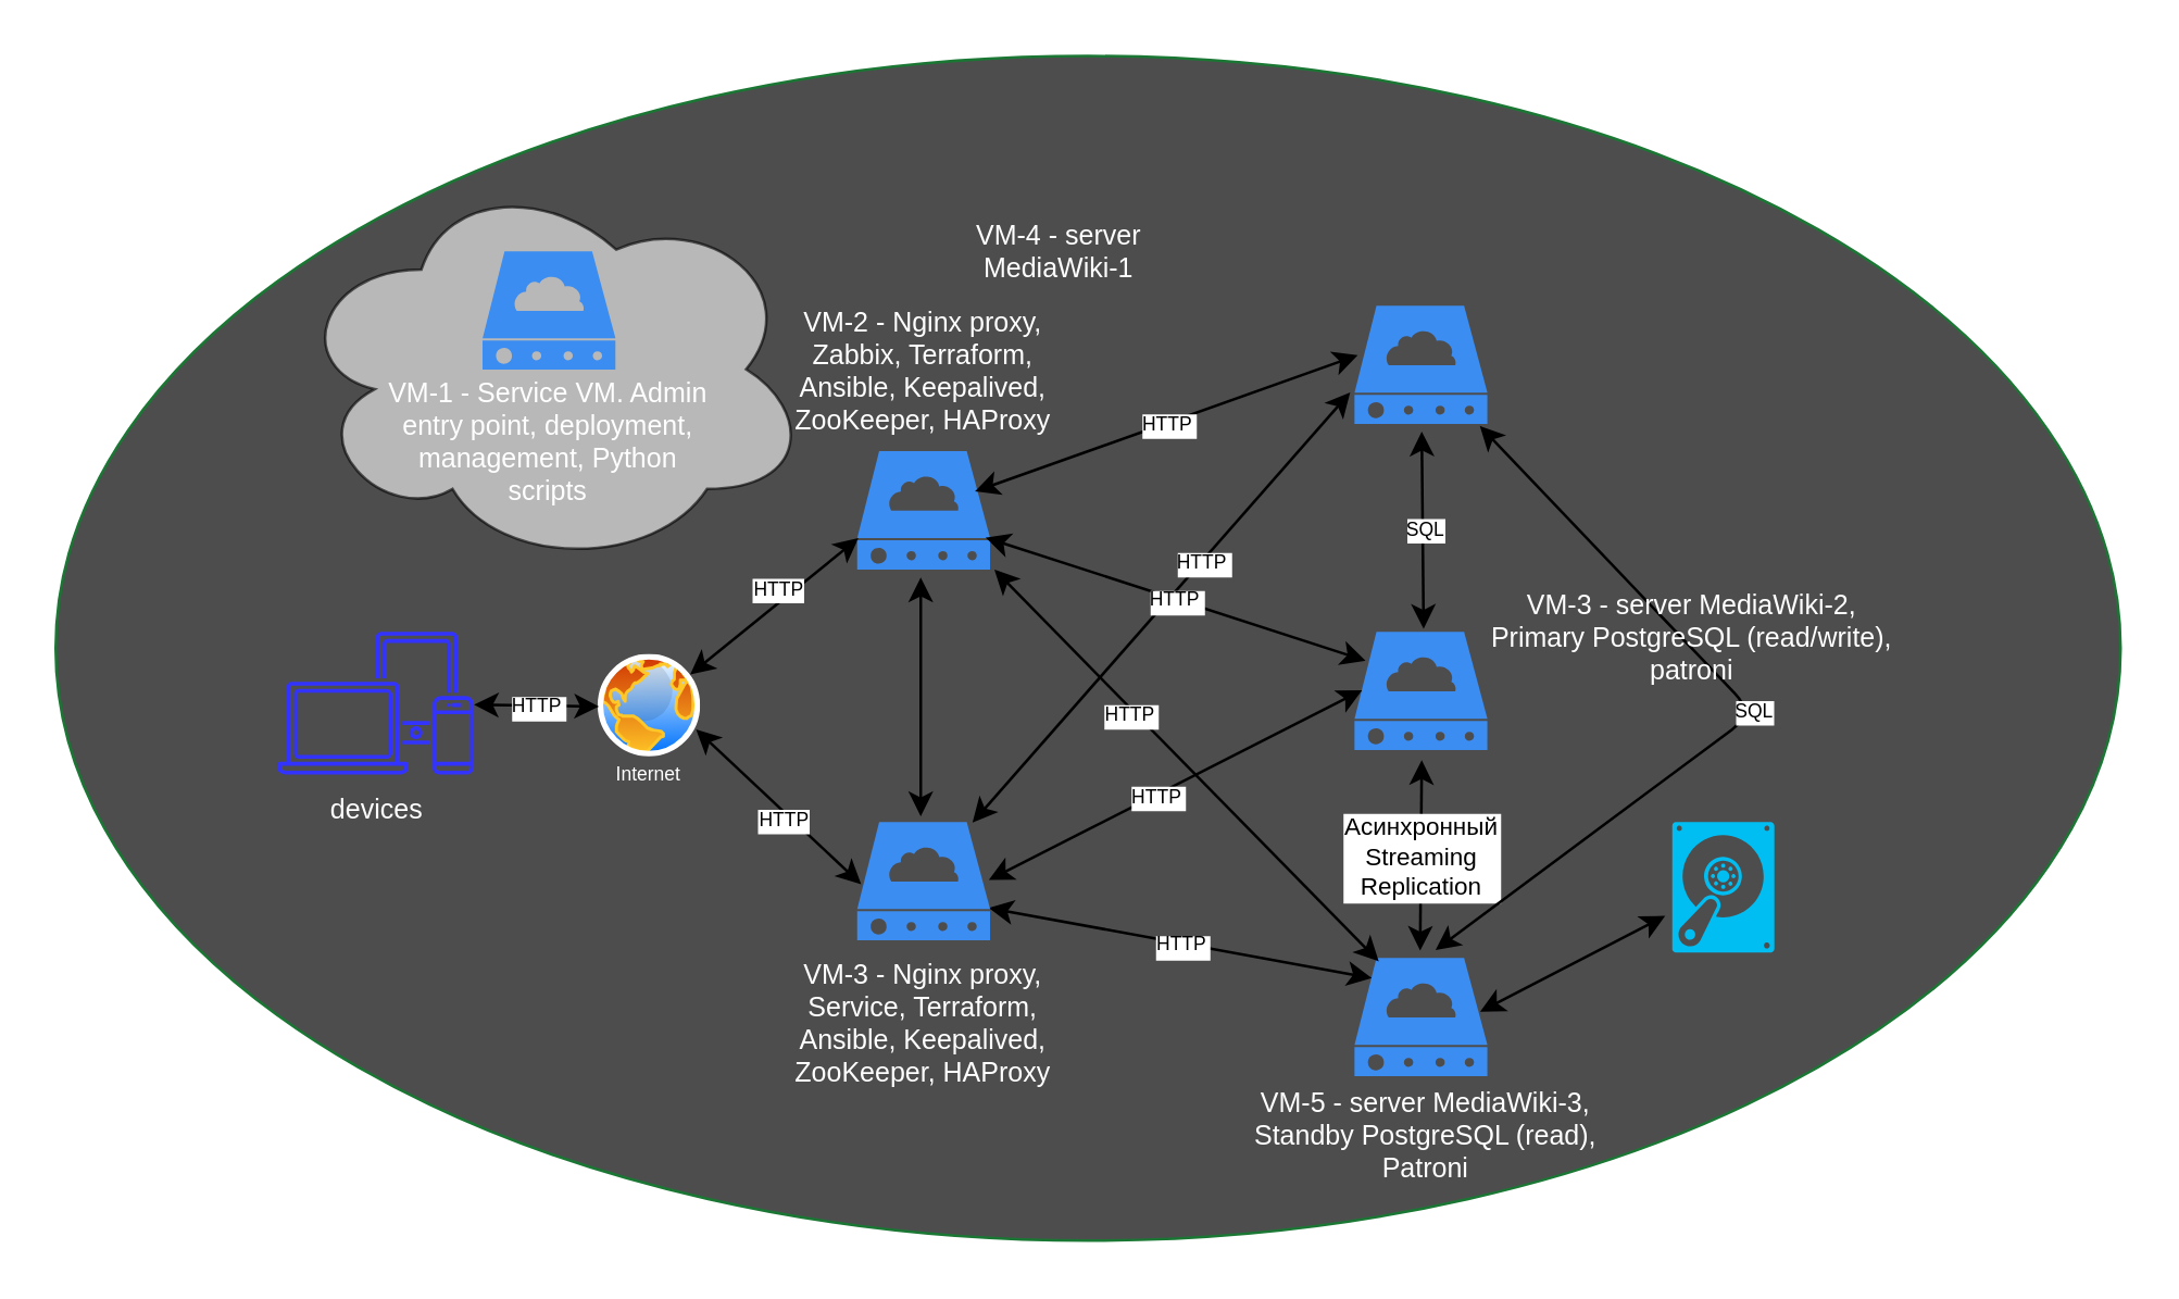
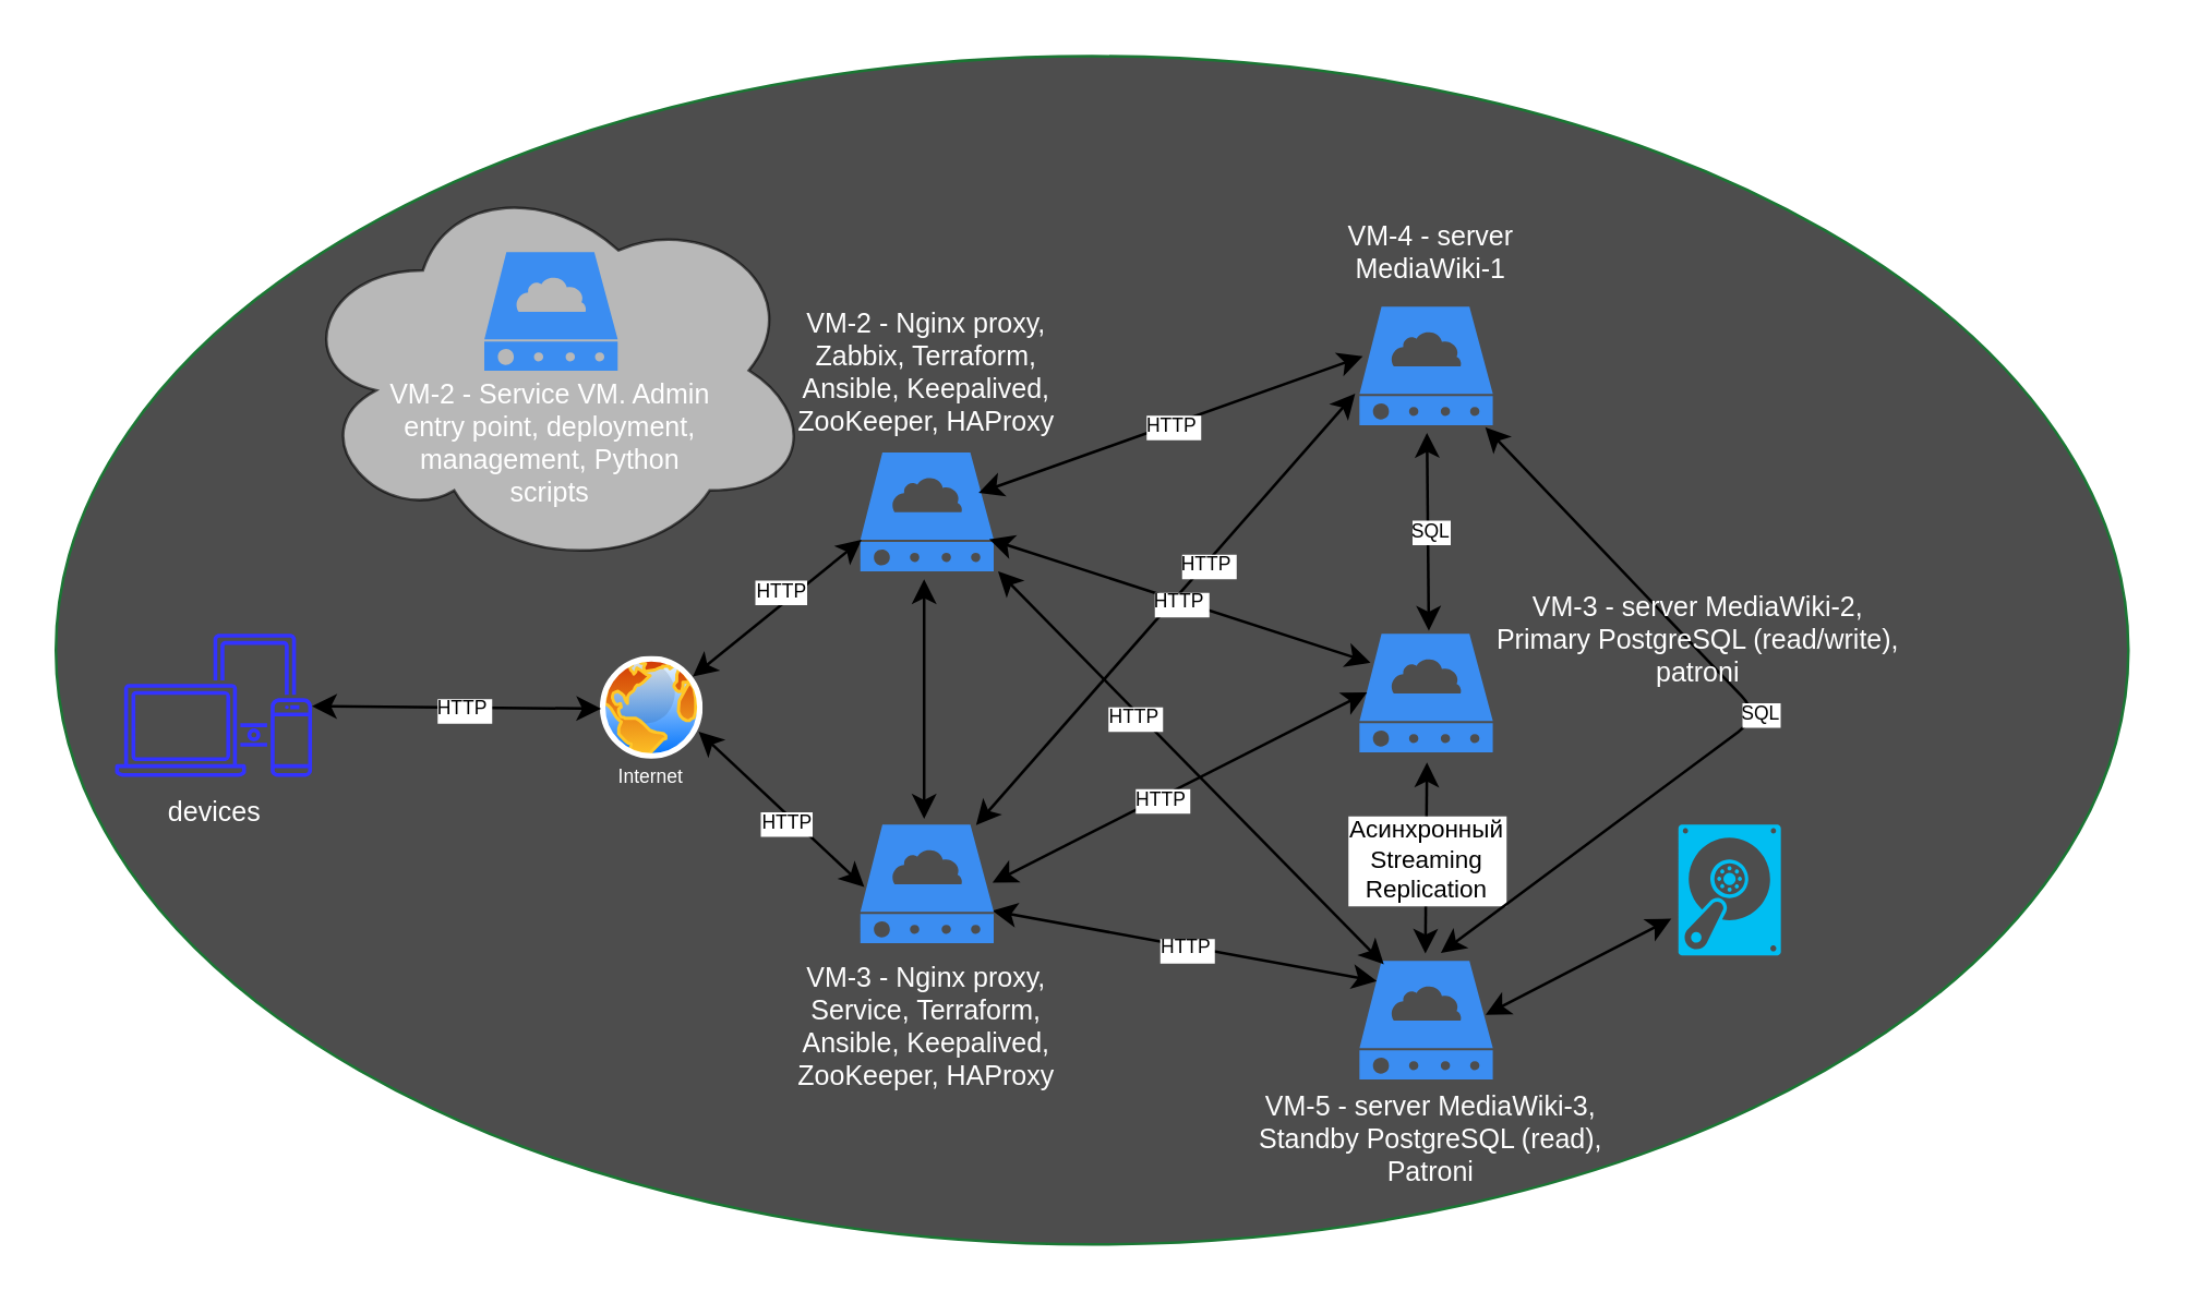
- <mxCell id="27" value="&lt;p style=&quot;line-height: 120%; font-size: 10px;&quot;&gt;&lt;font color=&quot;#ffffff&quot; style=&quot;font-size: 10px;&quot;&gt;VM-4 - server MediaWiki-1&lt;/font&gt;&lt;/p&gt;" style="text;strokeColor=none;align=center;fillColor=none;html=1;verticalAlign=middle;whiteSpace=wrap;rounded=0;fontSize=10;" parent="1" vertex="1"><mxGeometry x="354.22" y="82" width="70.5" height="20" as="geometry" /></mxCell>
+ <mxCell id="27" value="&lt;p style=&quot;line-height: 120%; font-size: 10px;&quot;&gt;&lt;font color=&quot;#ffffff&quot; style=&quot;font-size: 10px;&quot;&gt;VM-4 - server MediaWiki-1&lt;/font&gt;&lt;/p&gt;" style="text;strokeColor=none;align=center;fillColor=none;html=1;verticalAlign=middle;whiteSpace=wrap;rounded=0;fontSize=10;" parent="1" vertex="1"><mxGeometry x="489.22" y="82" width="70.5" height="20" as="geometry" /></mxCell>
- <mxCell id="44" value="&lt;font color=&quot;#ffffff&quot;&gt;&lt;font style=&quot;font-size: 10px;&quot;&gt;VM-1 -&amp;nbsp;&lt;/font&gt;Service VM. Admin entry point, deployment, management, Python scripts&lt;/font&gt;" style="text;strokeColor=none;align=center;fillColor=none;html=1;verticalAlign=middle;whiteSpace=wrap;rounded=0;fontSize=10;glass=0;shadow=0;strokeWidth=1;" vertex="1" parent="1"><mxGeometry x="138" y="125.54" width="127.16" height="73.69" as="geometry" /></mxCell>
+ <mxCell id="44" value="&lt;font color=&quot;#ffffff&quot;&gt;&lt;font style=&quot;font-size: 10px;&quot;&gt;VM-2 -&amp;nbsp;&lt;/font&gt;Service VM. Admin entry point, deployment, management, Python scripts&lt;/font&gt;" style="text;strokeColor=none;align=center;fillColor=none;html=1;verticalAlign=middle;whiteSpace=wrap;rounded=0;fontSize=10;glass=0;shadow=0;strokeWidth=1;" vertex="1" parent="1"><mxGeometry x="138" y="125.54" width="127.16" height="73.69" as="geometry" /></mxCell>
- <mxCell id="14" value="&lt;font color=&quot;#ffffff&quot; style=&quot;font-size: 10px;&quot;&gt;devices&lt;/font&gt;" style="sketch=0;outlineConnect=0;dashed=0;verticalLabelPosition=bottom;verticalAlign=top;align=center;html=1;fontSize=7;fontStyle=0;shape=mxgraph.aws4.illustration_devices;pointerEvents=1;aspect=fixed;fillColor=#3333FF;strokeColor=#3700CC;fontColor=#ffffff;" parent="1" vertex="1"><mxGeometry x="100.3" y="232" width="75.06" height="52.54" as="geometry" /></mxCell>
+ <mxCell id="14" value="&lt;font color=&quot;#ffffff&quot; style=&quot;font-size: 10px;&quot;&gt;devices&lt;/font&gt;" style="sketch=0;outlineConnect=0;dashed=0;verticalLabelPosition=bottom;verticalAlign=top;align=center;html=1;fontSize=7;fontStyle=0;shape=mxgraph.aws4.illustration_devices;pointerEvents=1;aspect=fixed;fillColor=#3333FF;strokeColor=#3700CC;fontColor=#ffffff;" parent="1" vertex="1"><mxGeometry x="40.3" y="232" width="75.06" height="52.54" as="geometry" /></mxCell>
